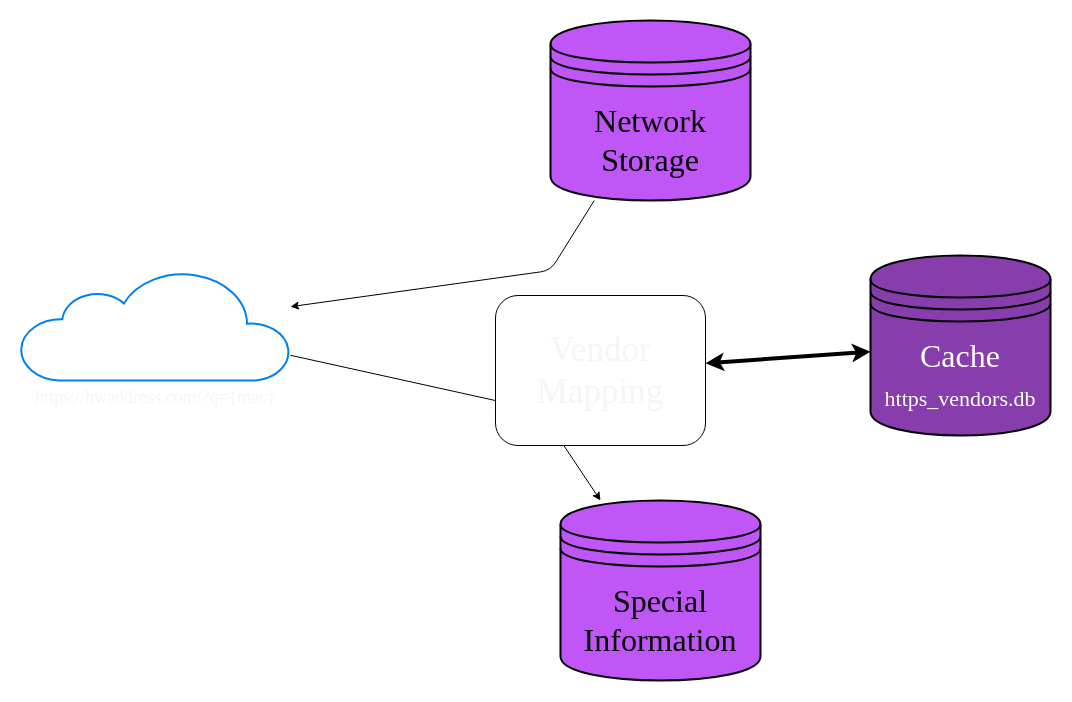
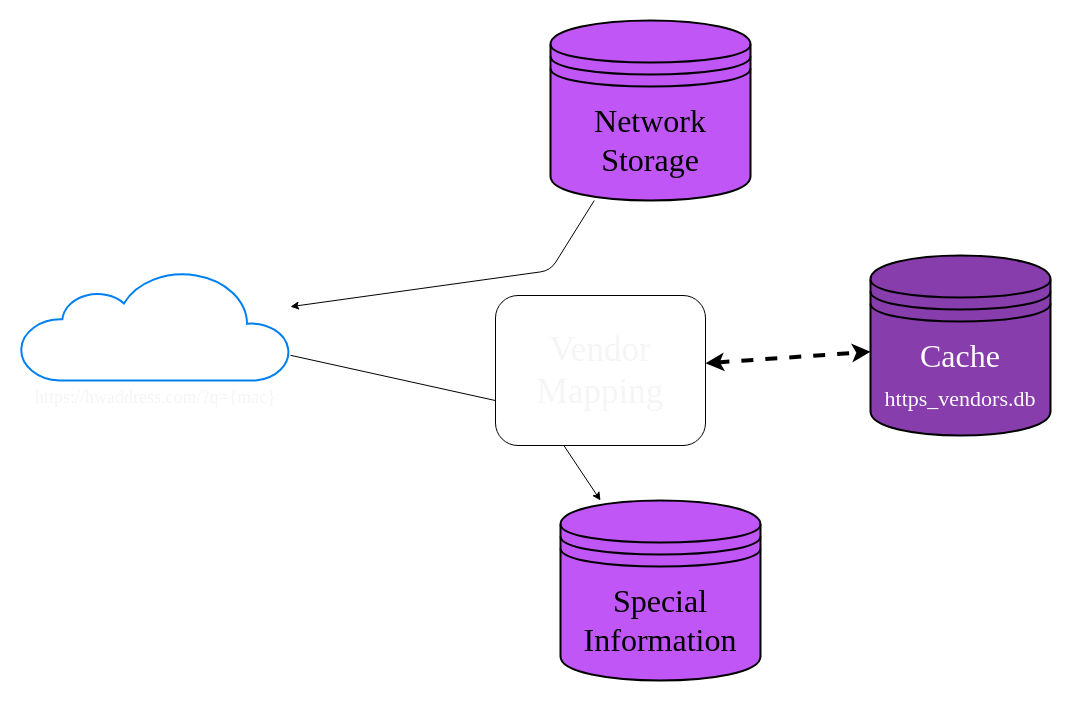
- <mxCell id="5" style="edgeStyle=none;html=1;fontSize=22;strokeWidth=4;startArrow=classic;startFill=1;" edge="1" parent="1" source="6" target="9"><mxGeometry relative="1" as="geometry" /></mxCell>
+ <mxCell id="5" style="edgeStyle=none;html=1;fontSize=22;strokeWidth=4;startArrow=classic;startFill=1;dashed=1;" edge="1" parent="1" source="6" target="9"><mxGeometry relative="1" as="geometry" /></mxCell>
